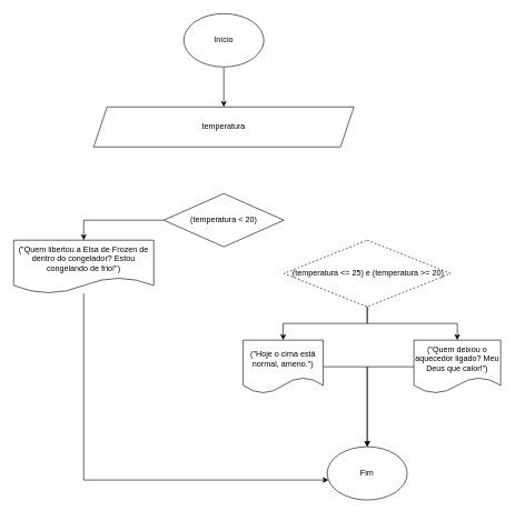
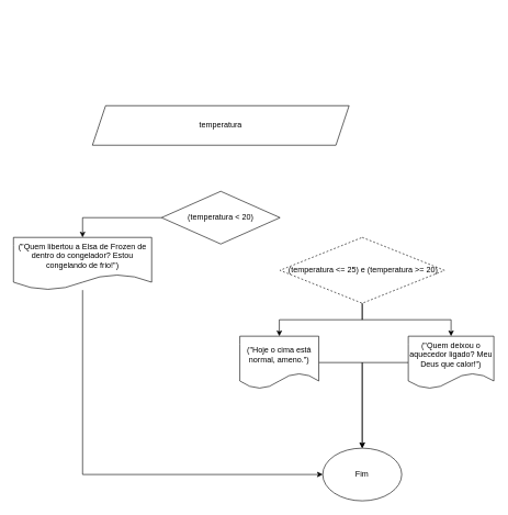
- <mxCell id="3" value="Início" style="ellipse;whiteSpace=wrap;html=1;" vertex="1" parent="1"><mxGeometry x="275" y="20" width="120" height="80" as="geometry" /></mxCell>
- <mxCell id="2" style="edgeStyle=orthogonalEdgeStyle;rounded=0;orthogonalLoop=1;jettySize=auto;html=1;entryX=0.5;entryY=0;entryDx=0;entryDy=0;" edge="1" parent="1" source="3" target="4"><mxGeometry relative="1" as="geometry" /></mxCell>
- <mxCell id="16" value="Fim" style="ellipse;whiteSpace=wrap;html=1;" vertex="1" parent="1"><mxGeometry x="490" y="670" width="120" height="80" as="geometry" /></mxCell>
+ <mxCell id="16" value="Fim" style="ellipse;whiteSpace=wrap;html=1;" vertex="1" parent="1"><mxGeometry x="490" y="680" width="120" height="80" as="geometry" /></mxCell>
